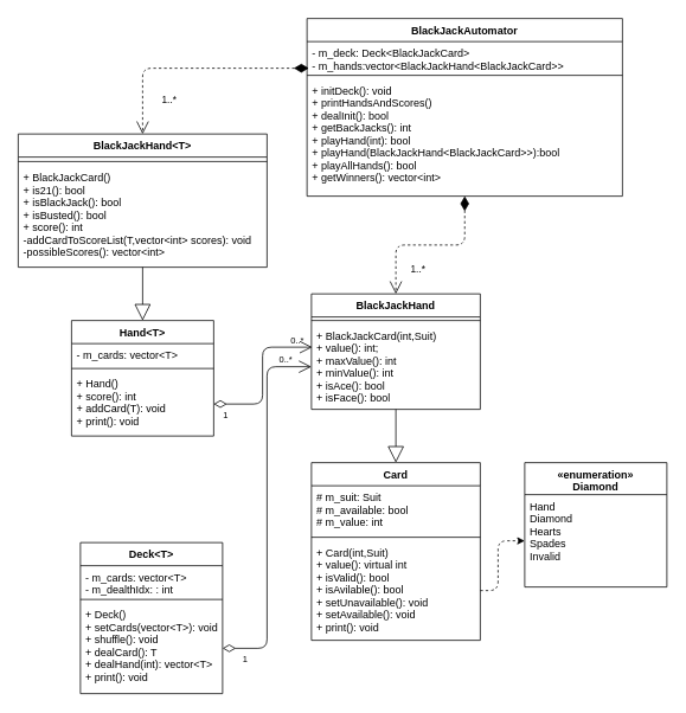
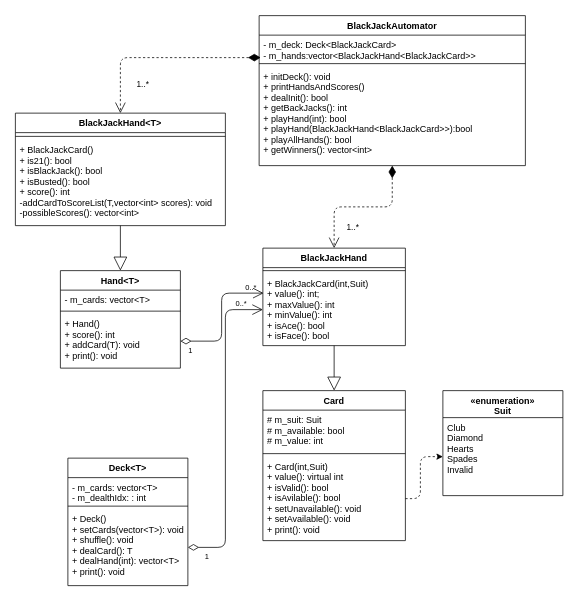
- <mxCell id="7" value="«enumeration»&#10;Diamond" style="swimlane;fontStyle=1;align=center;verticalAlign=top;childLayout=stackLayout;horizontal=1;startSize=36;horizontalStack=0;resizeParent=1;resizeParentMax=0;resizeLast=0;collapsible=1;marginBottom=0;" vertex="1" parent="1"><mxGeometry x="590" y="520" width="160" height="140" as="geometry" /></mxCell>
+ <mxCell id="7" value="«enumeration»&#10;Suit" style="swimlane;fontStyle=1;align=center;verticalAlign=top;childLayout=stackLayout;horizontal=1;startSize=36;horizontalStack=0;resizeParent=1;resizeParentMax=0;resizeLast=0;collapsible=1;marginBottom=0;" vertex="1" parent="1"><mxGeometry x="590" y="520" width="160" height="140" as="geometry" /></mxCell>
- <mxCell id="8" value="Hand&#10;Diamond&#10;Hearts&#10;Spades&#10;Invalid&#10;" style="text;strokeColor=none;fillColor=none;align=left;verticalAlign=top;spacingLeft=4;spacingRight=4;overflow=hidden;rotatable=0;points=[[0,0.5],[1,0.5]];portConstraint=eastwest;" vertex="1" parent="7"><mxGeometry y="36" width="160" height="104" as="geometry" /></mxCell>
+ <mxCell id="8" value="Club&#10;Diamond&#10;Hearts&#10;Spades&#10;Invalid&#10;" style="text;strokeColor=none;fillColor=none;align=left;verticalAlign=top;spacingLeft=4;spacingRight=4;overflow=hidden;rotatable=0;points=[[0,0.5],[1,0.5]];portConstraint=eastwest;" vertex="1" parent="7"><mxGeometry y="36" width="160" height="104" as="geometry" /></mxCell>
